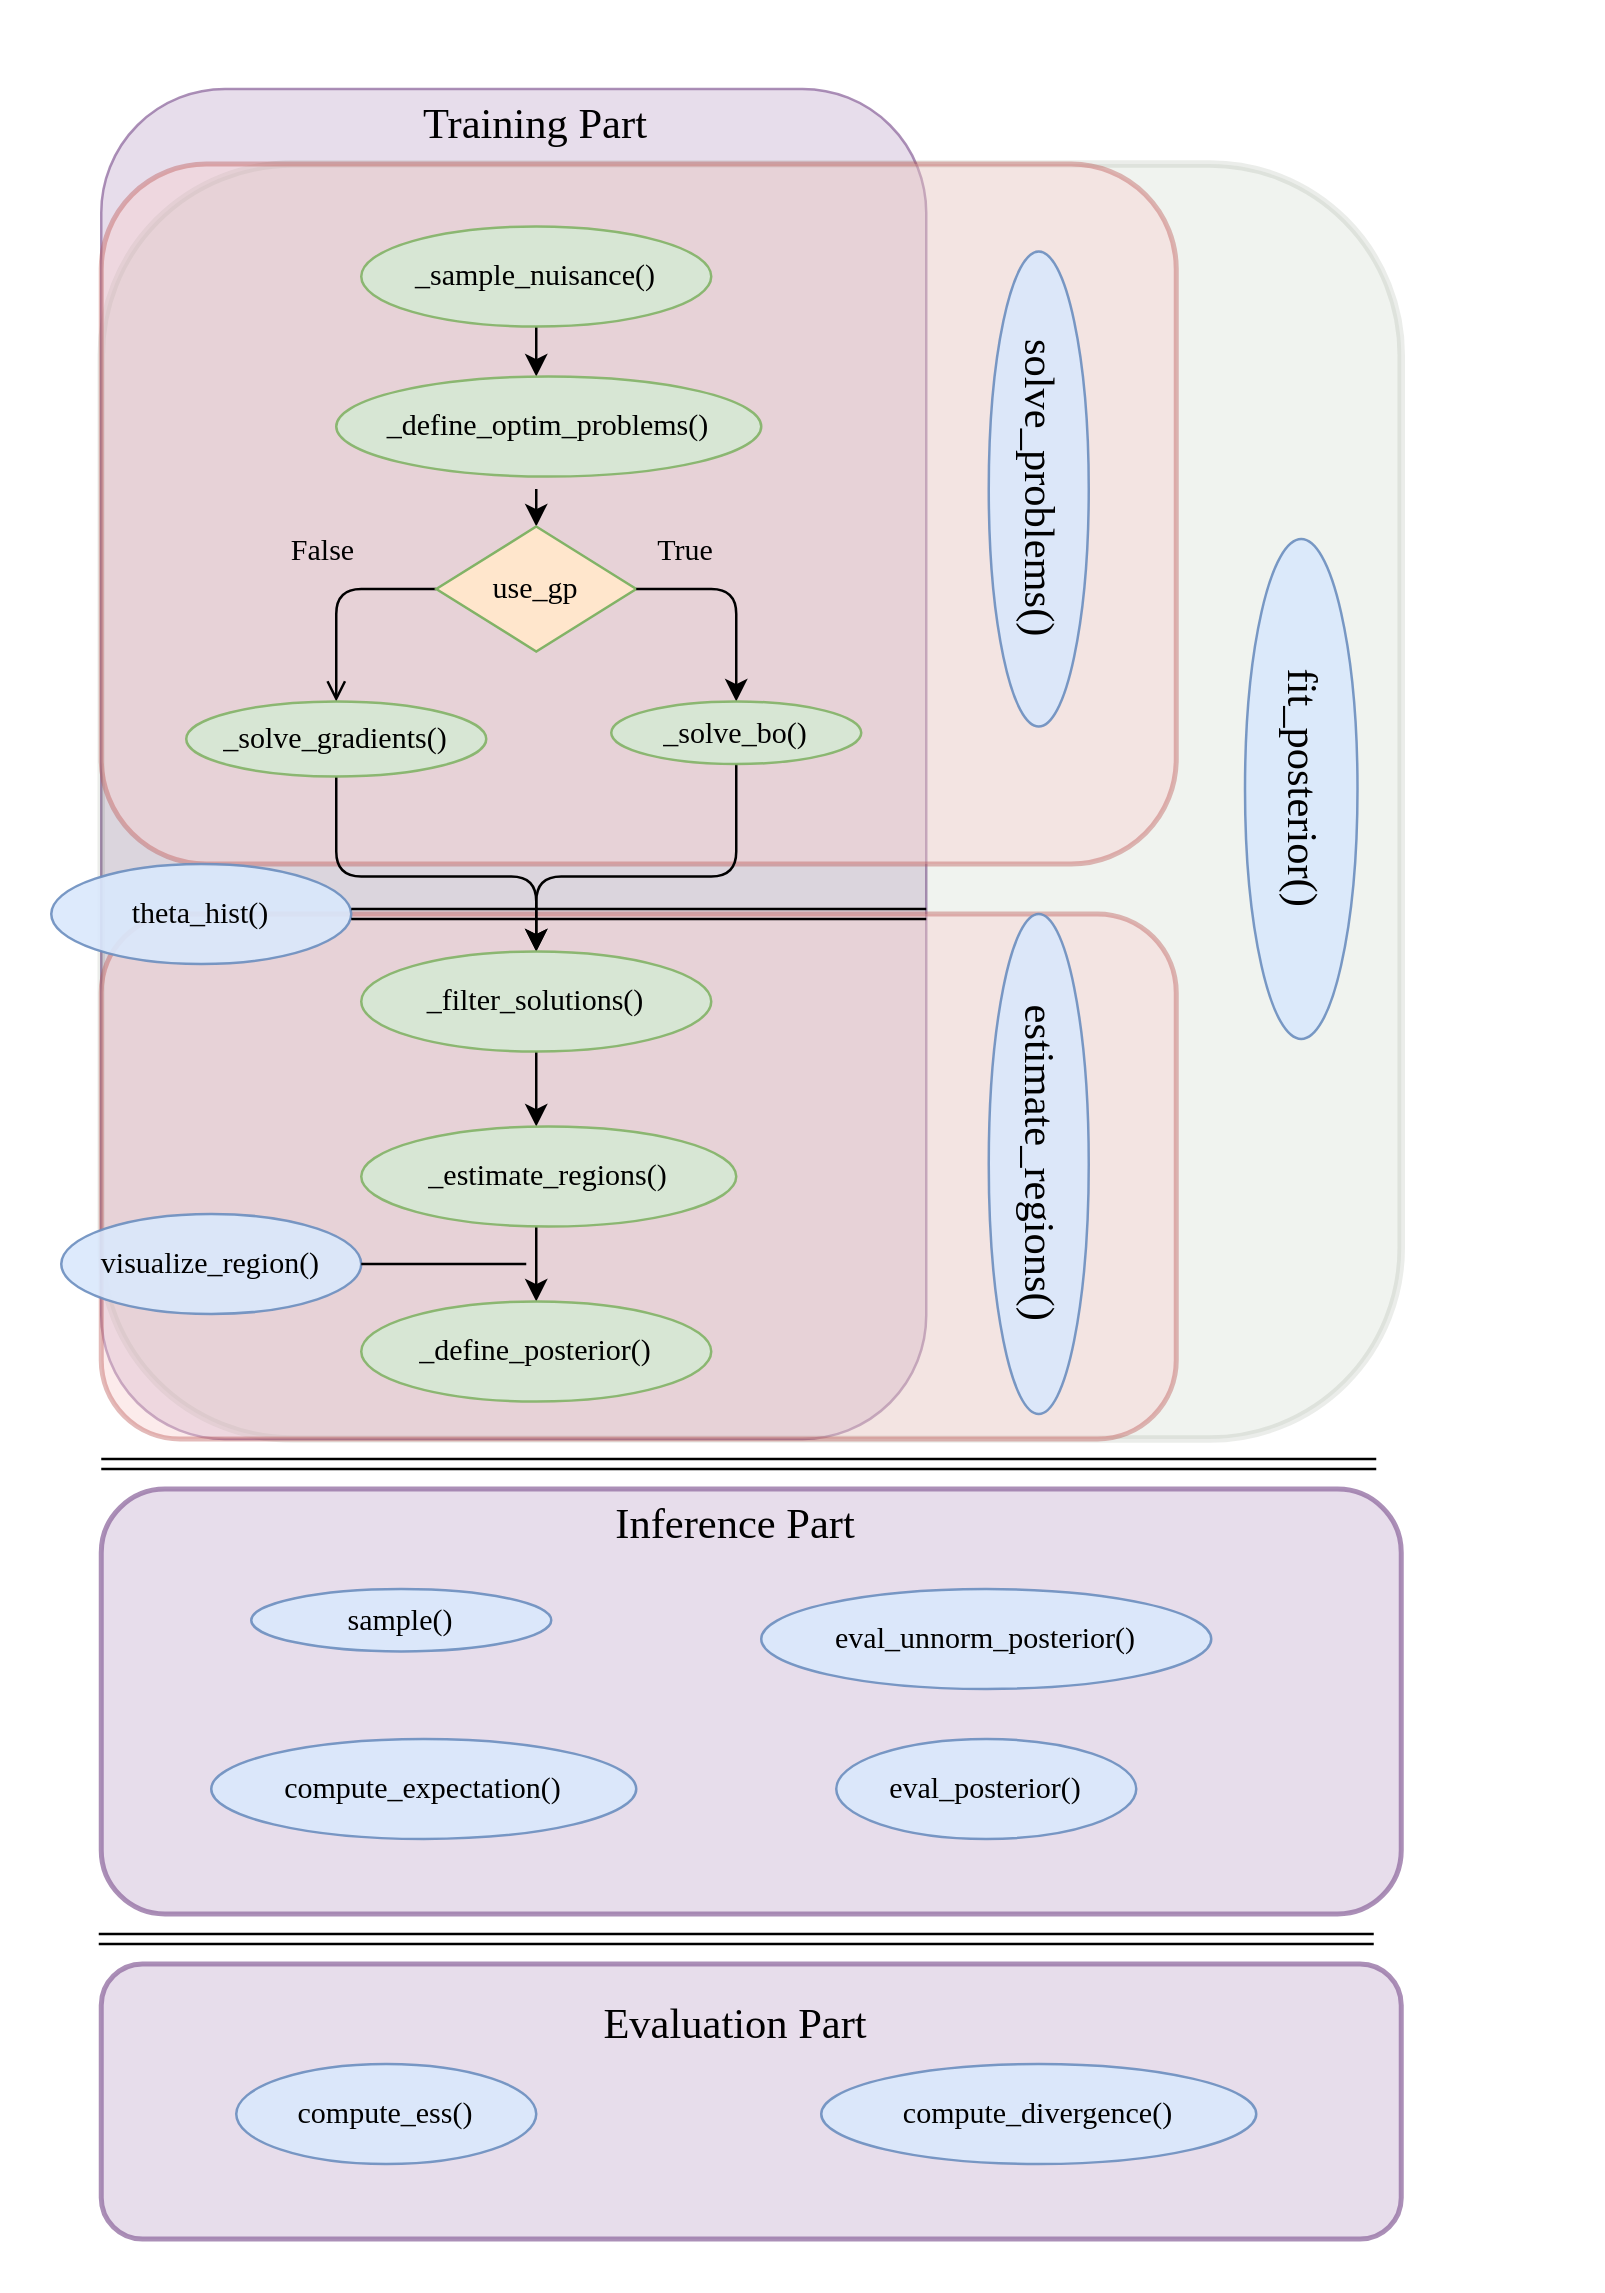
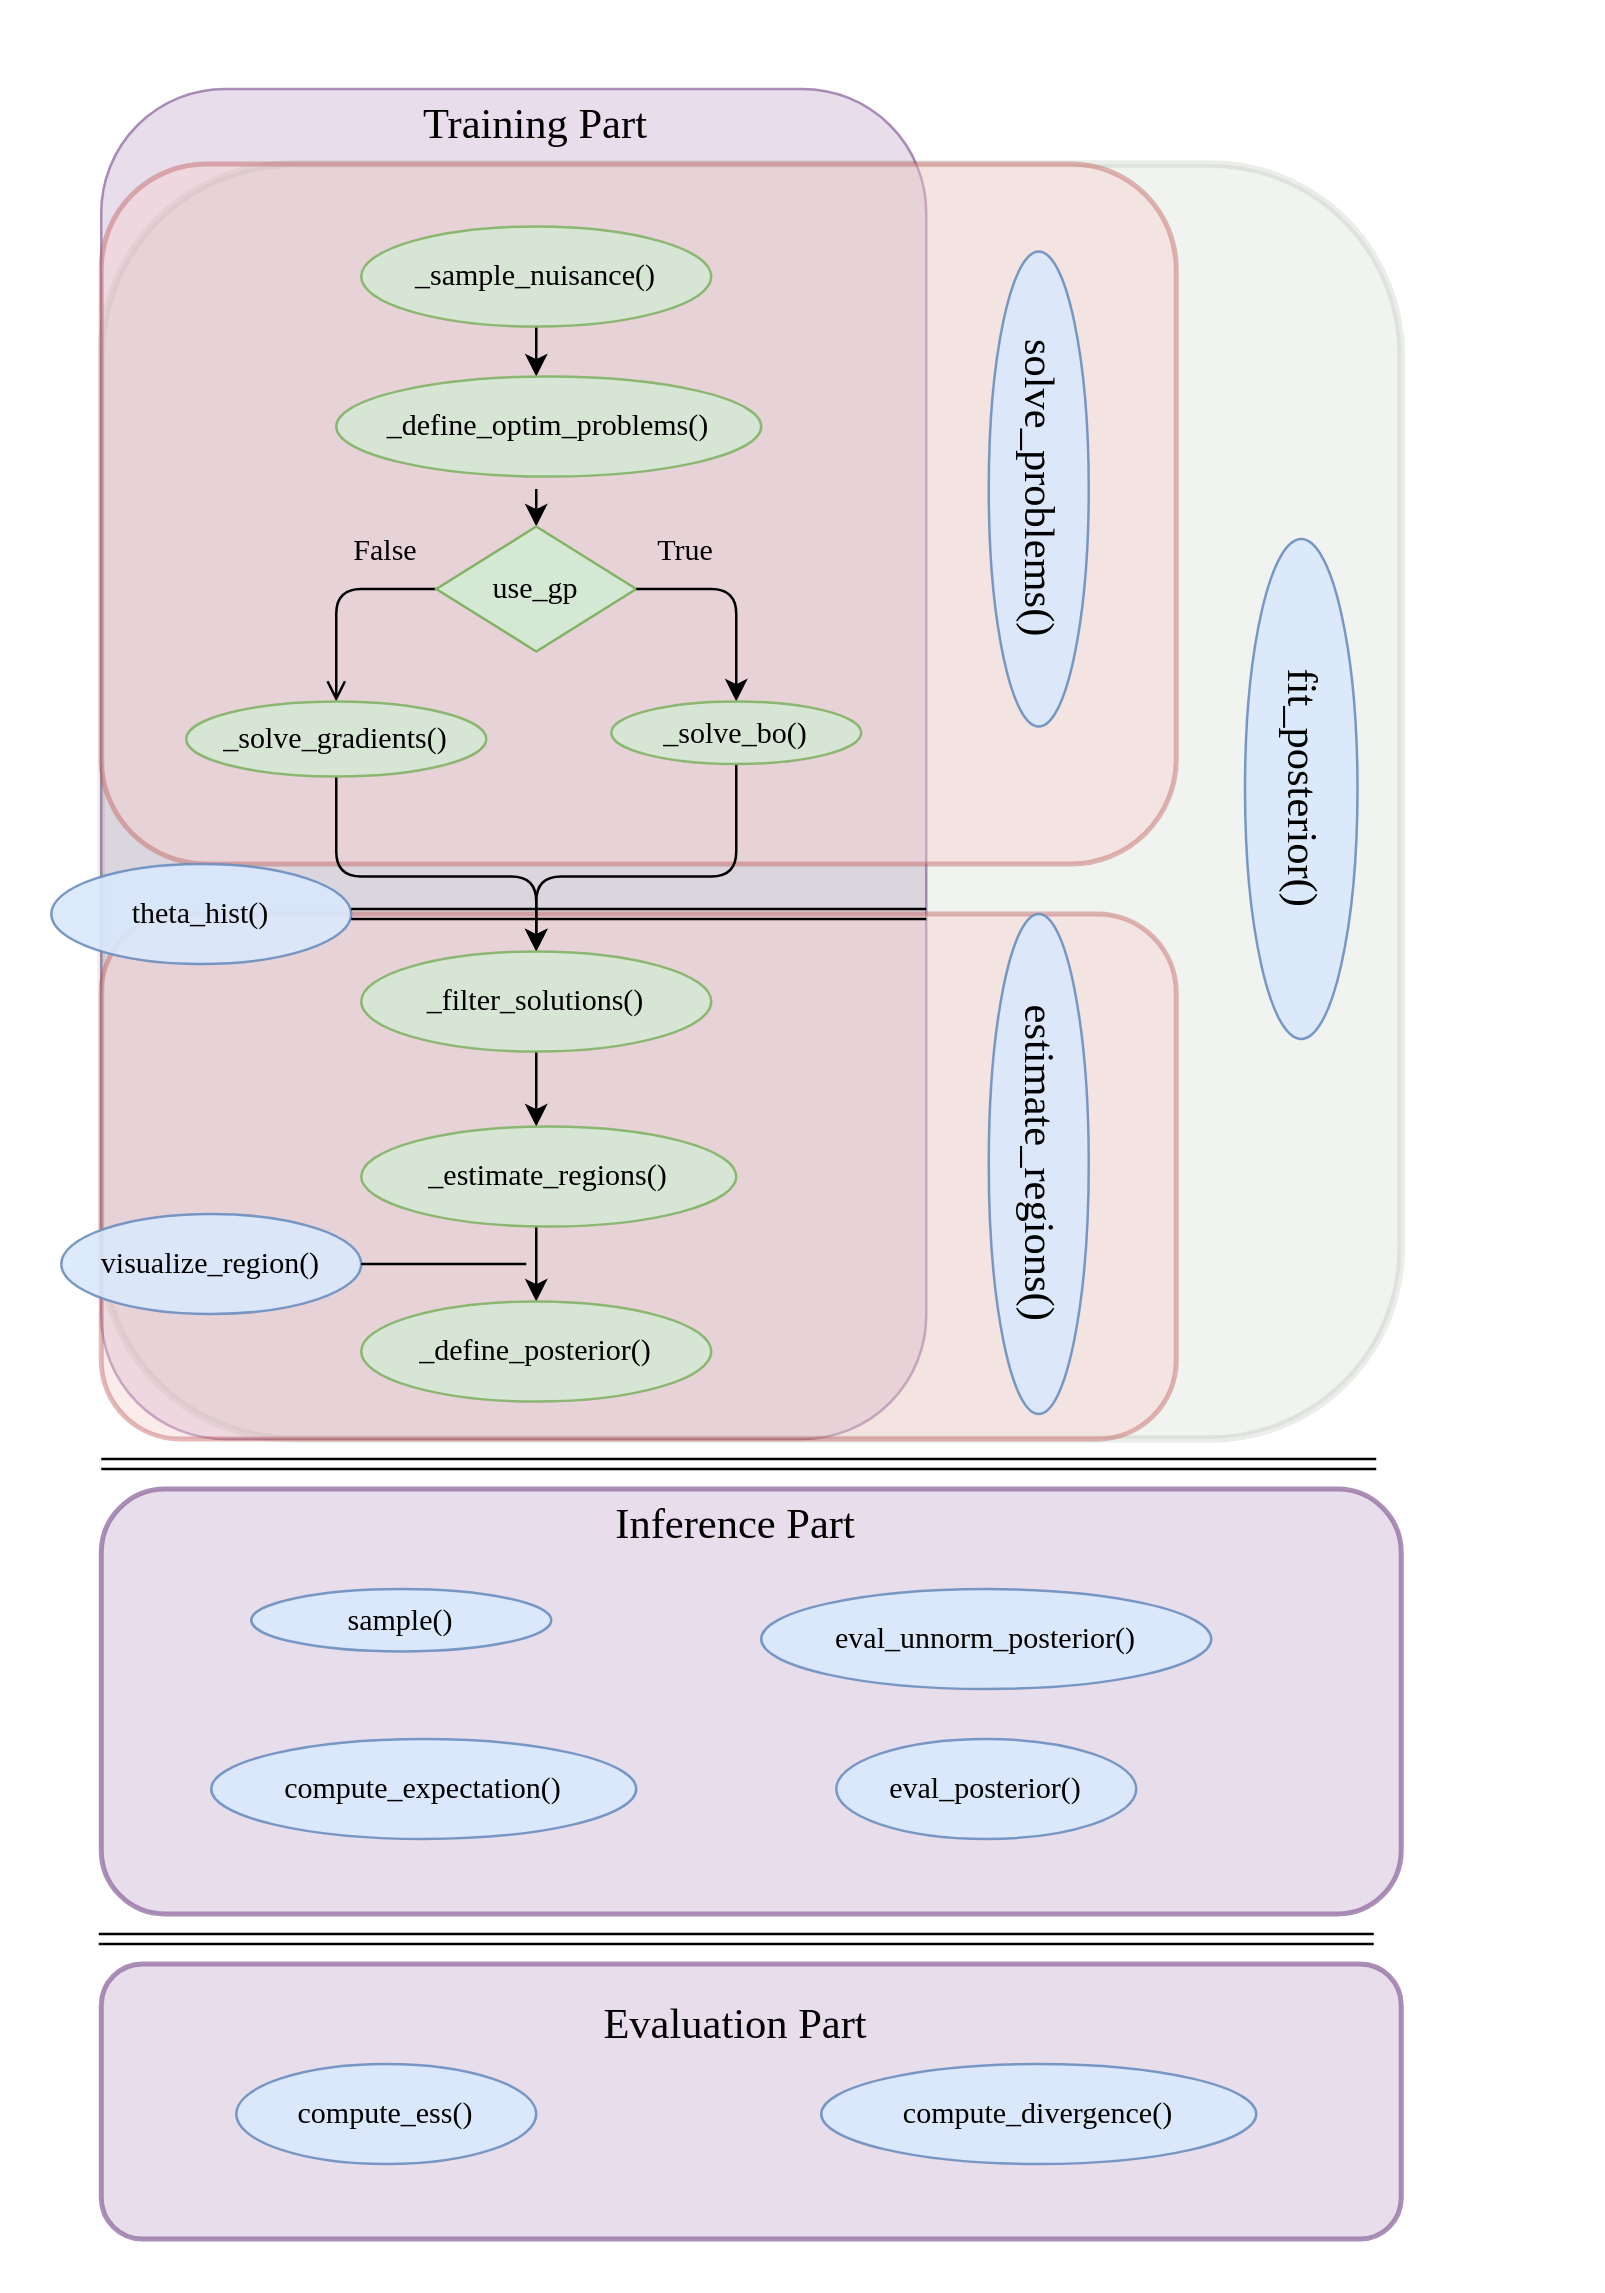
- <mxCell id="12" value="False" style="text;html=1;strokeColor=none;fillColor=none;align=center;verticalAlign=middle;whiteSpace=wrap;rounded=0;fontFamily=Garamond;" vertex="1" parent="1"><mxGeometry x="109" y="210" width="40" height="20" as="geometry" /></mxCell>
+ <mxCell id="12" value="False" style="text;html=1;strokeColor=none;fillColor=none;align=center;verticalAlign=middle;whiteSpace=wrap;rounded=0;fontFamily=Garamond;" vertex="1" parent="1"><mxGeometry x="134" y="210" width="40" height="20" as="geometry" /></mxCell>
- <mxCell id="10" value="use_gp" style="rhombus;whiteSpace=wrap;html=1;fillColor=#ffe6cc;strokeColor=#82b366;fontFamily=Garamond;" vertex="1" parent="1"><mxGeometry x="174" y="210" width="80" height="50" as="geometry" /></mxCell>
+ <mxCell id="10" value="use_gp" style="rhombus;whiteSpace=wrap;html=1;fillColor=#d5e8d4;strokeColor=#82b366;fontFamily=Garamond;" vertex="1" parent="1"><mxGeometry x="174" y="210" width="80" height="50" as="geometry" /></mxCell>
